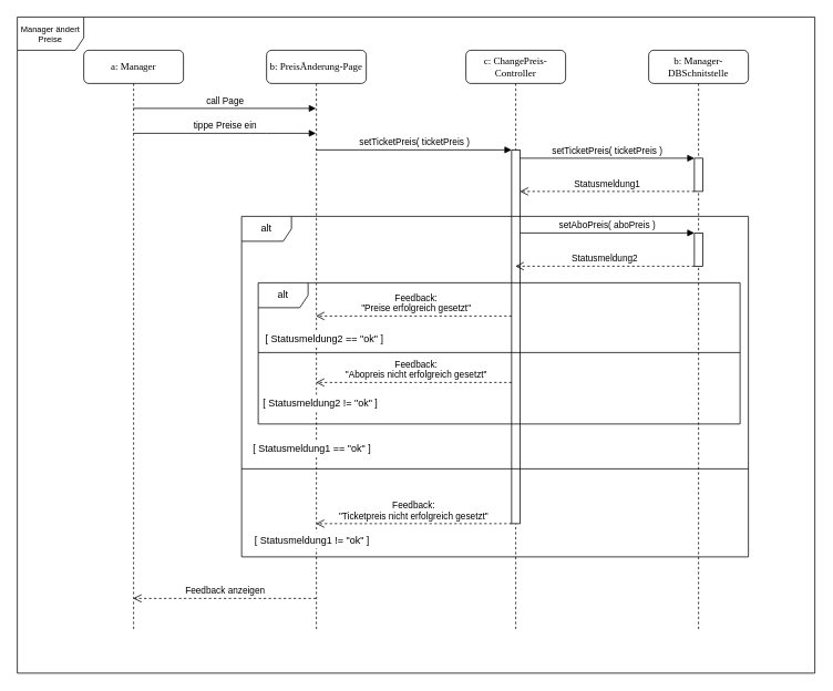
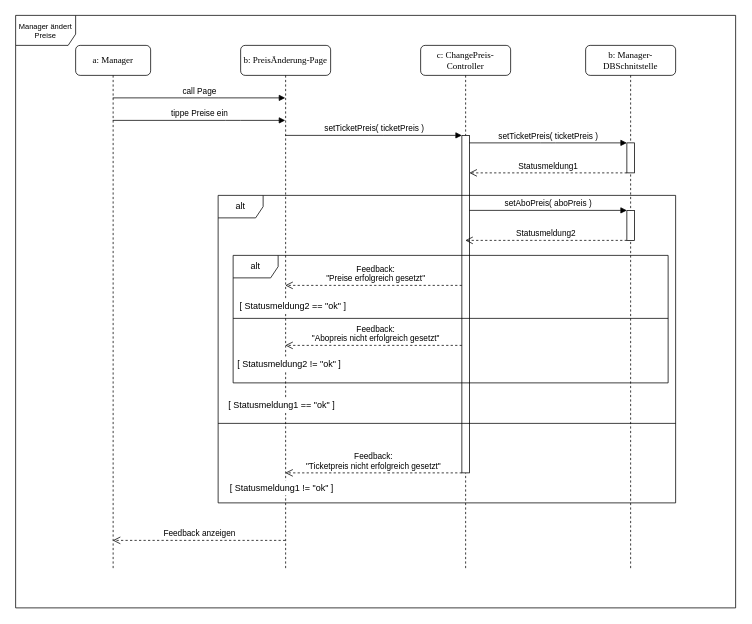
- <mxCell id="9" value="a: Manager" style="shape=umlLifeline;perimeter=lifelinePerimeter;whiteSpace=wrap;html=1;container=1;collapsible=0;recursiveResize=0;outlineConnect=0;rounded=1;shadow=0;comic=0;labelBackgroundColor=none;strokeColor=#000000;strokeWidth=1;fillColor=#FFFFFF;fontFamily=Verdana;fontSize=12;fontColor=#000000;align=center;size=40;" parent="1" vertex="1"><mxGeometry x="100" y="60" width="120" height="700" as="geometry" /></mxCell>
+ <mxCell id="9" value="a: Manager" style="shape=umlLifeline;perimeter=lifelinePerimeter;whiteSpace=wrap;html=1;container=1;collapsible=0;recursiveResize=0;outlineConnect=0;rounded=1;shadow=0;comic=0;labelBackgroundColor=none;strokeColor=#000000;strokeWidth=1;fillColor=#FFFFFF;fontFamily=Verdana;fontSize=12;fontColor=#000000;align=center;size=40;" parent="1" vertex="1"><mxGeometry x="100" y="60" width="100" height="700" as="geometry" /></mxCell>
